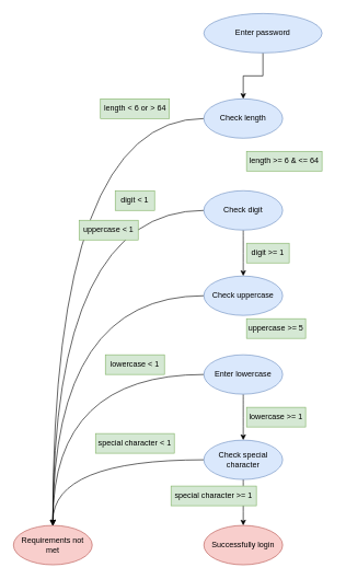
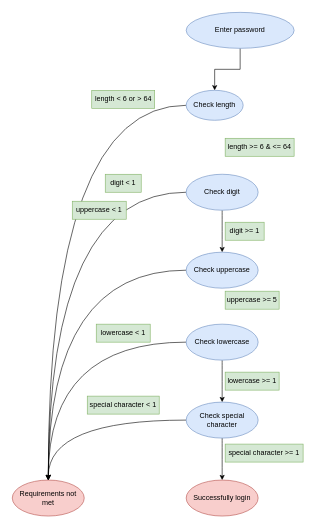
- <mxCell id="5" value="Check length" style="ellipse;whiteSpace=wrap;html=1;fillColor=#dae8fc;strokeColor=#6c8ebf;" vertex="1" parent="1"><mxGeometry x="310" y="150" width="120" height="60" as="geometry" /></mxCell>
+ <mxCell id="5" value="Check length" style="ellipse;whiteSpace=wrap;html=1;fillColor=#dae8fc;strokeColor=#6c8ebf;" vertex="1" parent="1"><mxGeometry x="310" y="150" width="95" height="50" as="geometry" /></mxCell>
- <mxCell id="16" value="Enter lowercase" style="ellipse;whiteSpace=wrap;html=1;fillColor=#dae8fc;strokeColor=#6c8ebf;" vertex="1" parent="1"><mxGeometry x="310" y="540" width="120" height="60" as="geometry" /></mxCell>
+ <mxCell id="16" value="Check lowercase" style="ellipse;whiteSpace=wrap;html=1;fillColor=#dae8fc;strokeColor=#6c8ebf;" vertex="1" parent="1"><mxGeometry x="310" y="540" width="120" height="60" as="geometry" /></mxCell>
- <mxCell id="26" value="special character &amp;gt;= 1" style="text;html=1;strokeColor=#82b366;fillColor=#d5e8d4;align=center;verticalAlign=middle;whiteSpace=wrap;rounded=0;" vertex="1" parent="1"><mxGeometry x="260" y="740" width="130" height="30" as="geometry" /></mxCell>
+ <mxCell id="26" value="special character &amp;gt;= 1" style="text;html=1;strokeColor=#82b366;fillColor=#d5e8d4;align=center;verticalAlign=middle;whiteSpace=wrap;rounded=0;" vertex="1" parent="1"><mxGeometry x="375" y="740" width="130" height="30" as="geometry" /></mxCell>
